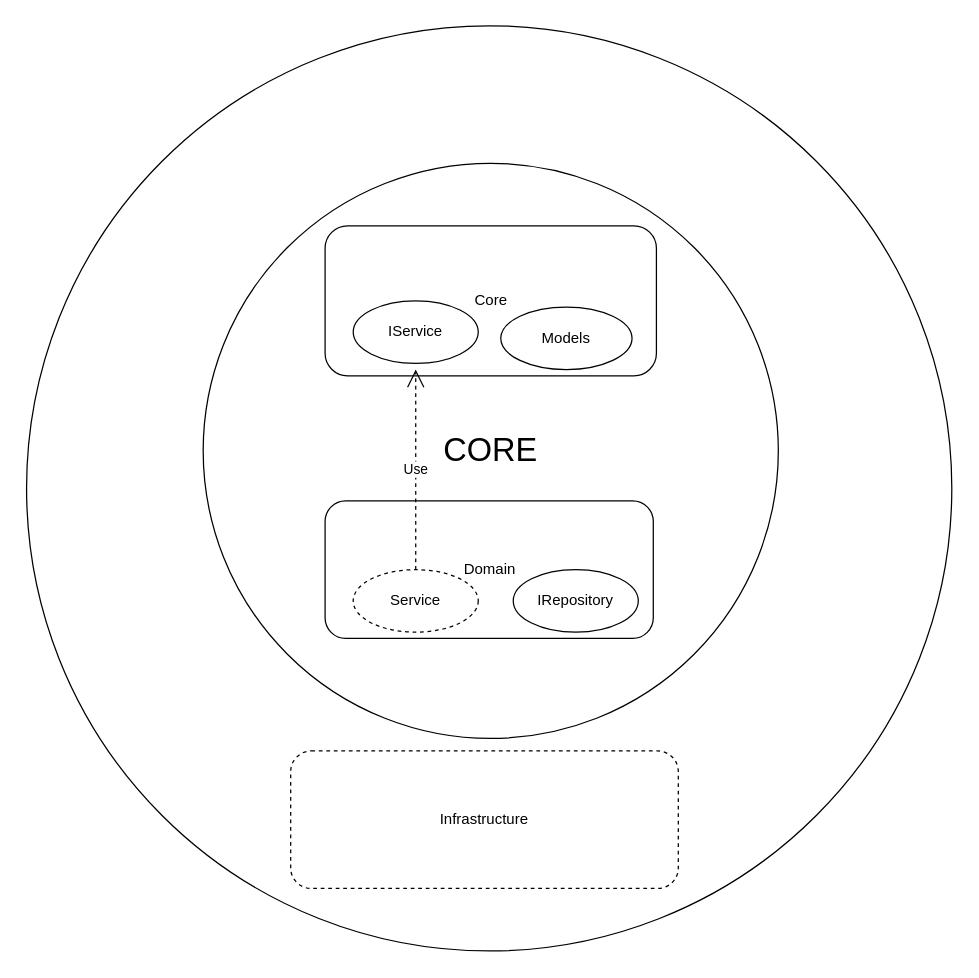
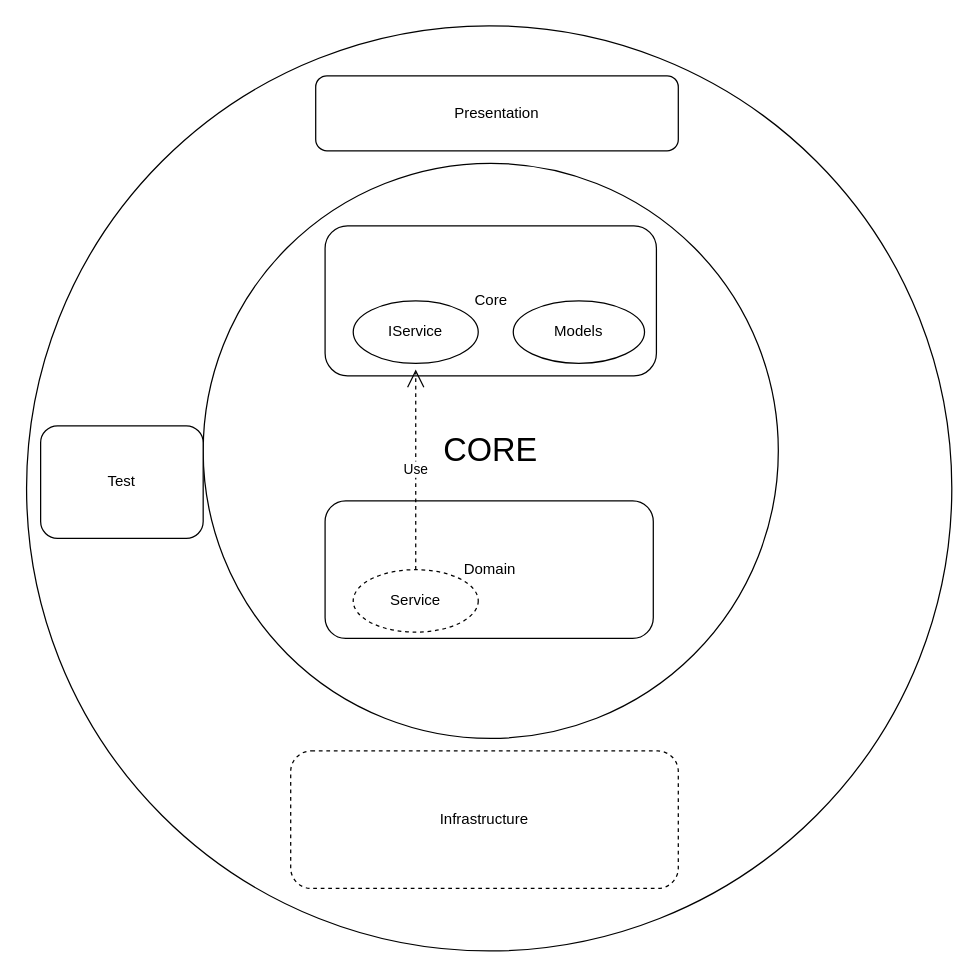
+ <mxCell id="12" value="Presentation" style="rounded=1;whiteSpace=wrap;html=1;" vertex="1" parent="1"><mxGeometry x="252" y="60" width="290" height="60" as="geometry" /></mxCell>
- <mxCell id="7" value="Models" style="ellipse;whiteSpace=wrap;html=1;" vertex="1" parent="1"><mxGeometry x="400" y="245" width="105" height="50" as="geometry" /></mxCell>
+ <mxCell id="7" value="Models" style="ellipse;whiteSpace=wrap;html=1;" vertex="1" parent="1"><mxGeometry x="410" y="240" width="105" height="50" as="geometry" /></mxCell>
+ <mxCell id="13" value="Test" style="rounded=1;whiteSpace=wrap;html=1;" vertex="1" parent="1"><mxGeometry x="32" y="340" width="130" height="90" as="geometry" /></mxCell>
- <mxCell id="9" value="IRepository" style="ellipse;whiteSpace=wrap;html=1;" vertex="1" parent="1"><mxGeometry x="410" y="455" width="100" height="50" as="geometry" /></mxCell>
